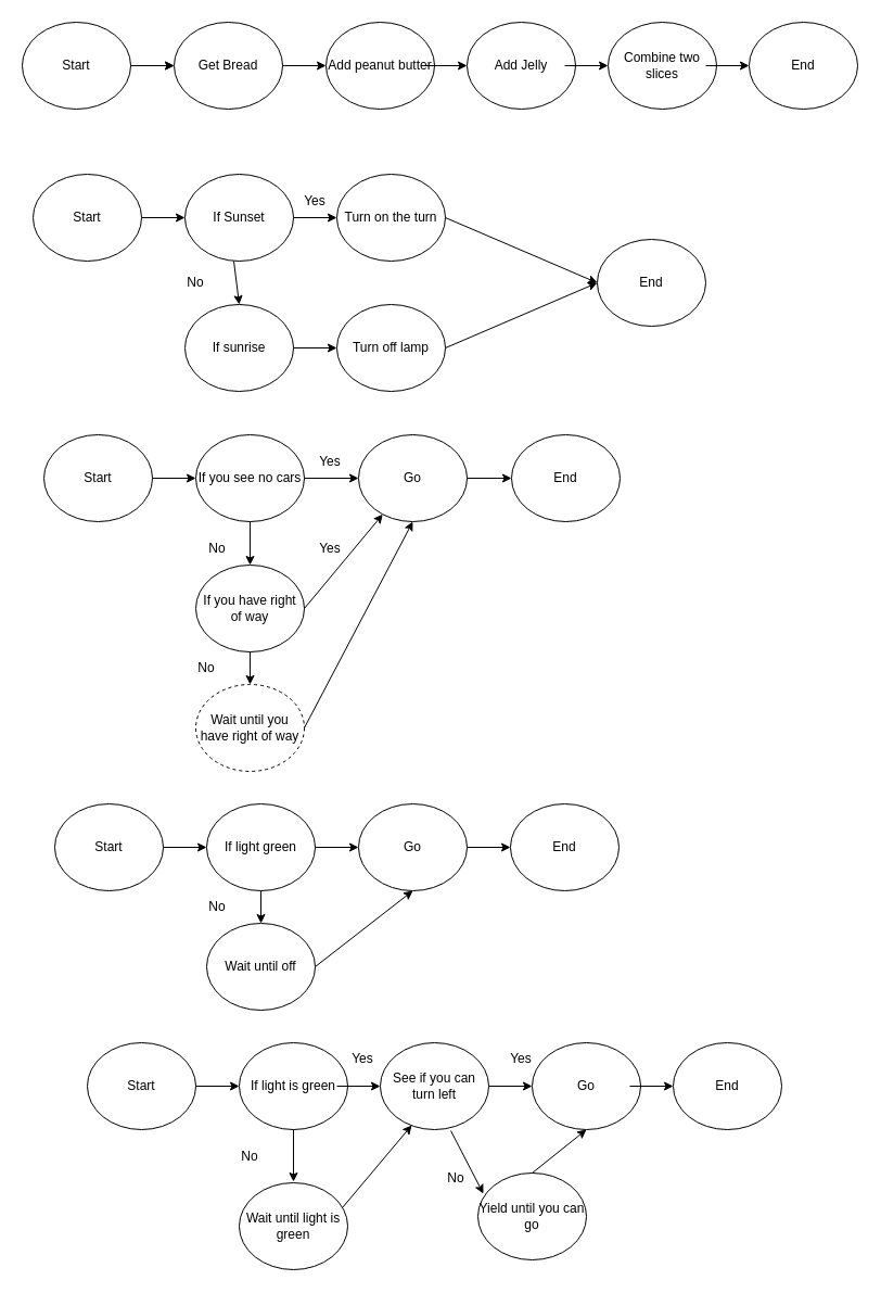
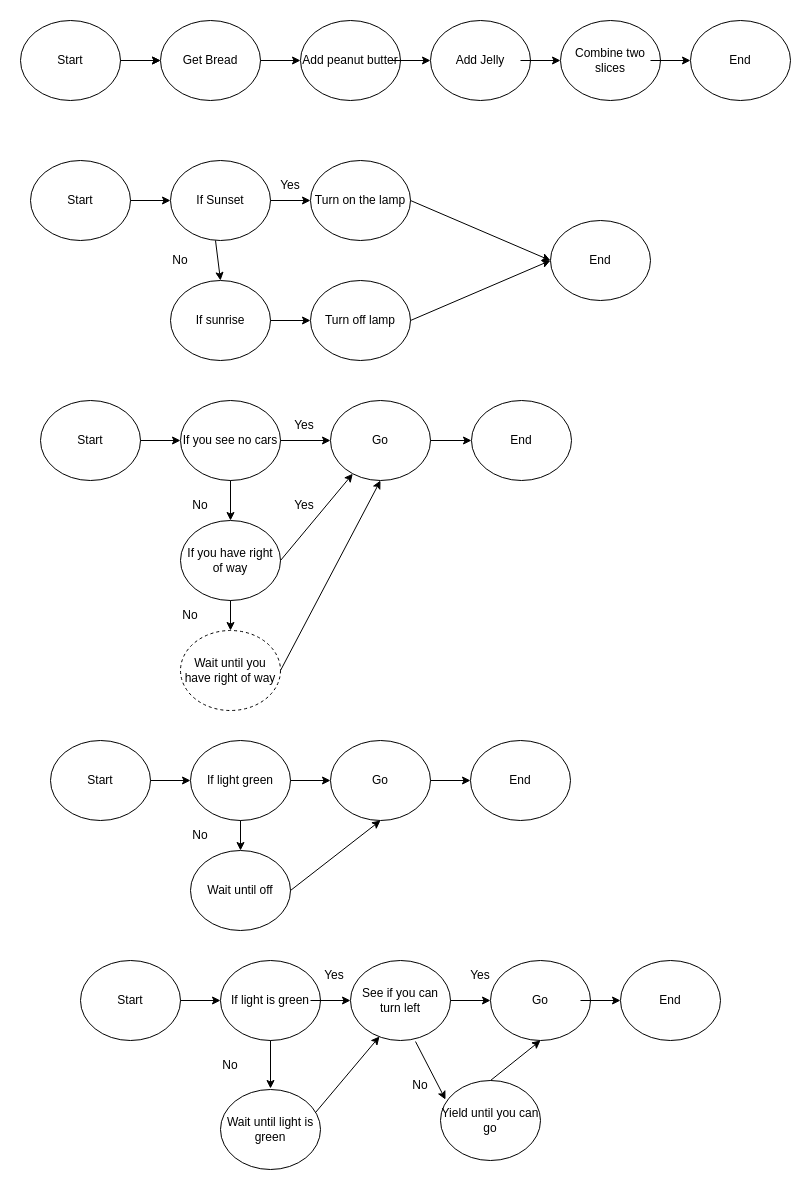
- <mxCell id="18" value="Turn on the turn" style="ellipse;whiteSpace=wrap;html=1;" vertex="1" parent="1"><mxGeometry x="310" y="160" width="100" height="80" as="geometry" /></mxCell>
+ <mxCell id="18" value="Turn on the lamp" style="ellipse;whiteSpace=wrap;html=1;" vertex="1" parent="1"><mxGeometry x="310" y="160" width="100" height="80" as="geometry" /></mxCell>
